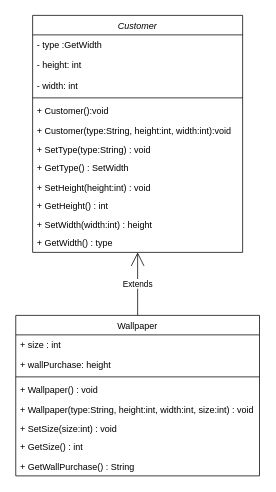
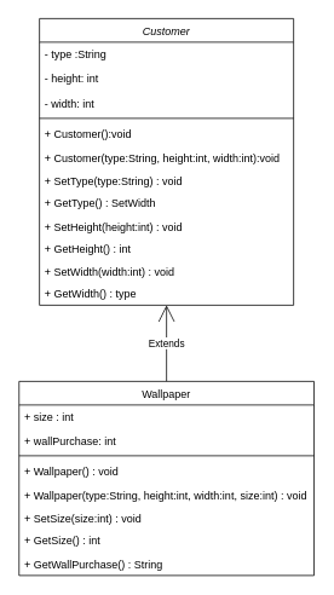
- <mxCell id="4" value="- type :GetWidth" style="text;align=left;verticalAlign=top;spacingLeft=4;spacingRight=4;overflow=hidden;rotatable=0;points=[[0,0.5],[1,0.5]];portConstraint=eastwest;" vertex="1" parent="3"><mxGeometry y="26" width="280" height="26" as="geometry" /></mxCell>
+ <mxCell id="4" value="- type :String" style="text;align=left;verticalAlign=top;spacingLeft=4;spacingRight=4;overflow=hidden;rotatable=0;points=[[0,0.5],[1,0.5]];portConstraint=eastwest;" vertex="1" parent="3"><mxGeometry y="26" width="280" height="26" as="geometry" /></mxCell>
- <mxCell id="14" value="+ SetWidth(width:int) : height" style="text;align=left;verticalAlign=top;spacingLeft=4;spacingRight=4;overflow=hidden;rotatable=0;points=[[0,0.5],[1,0.5]];portConstraint=eastwest;" vertex="1" parent="3"><mxGeometry y="266" width="280" height="24" as="geometry" /></mxCell>
+ <mxCell id="14" value="+ SetWidth(width:int) : void" style="text;align=left;verticalAlign=top;spacingLeft=4;spacingRight=4;overflow=hidden;rotatable=0;points=[[0,0.5],[1,0.5]];portConstraint=eastwest;" vertex="1" parent="3"><mxGeometry y="266" width="280" height="24" as="geometry" /></mxCell>
- <mxCell id="18" value="+ wallPurchase: height" style="text;align=left;verticalAlign=top;spacingLeft=4;spacingRight=4;overflow=hidden;rotatable=0;points=[[0,0.5],[1,0.5]];portConstraint=eastwest;" vertex="1" parent="16"><mxGeometry y="52" width="325" height="26" as="geometry" /></mxCell>
+ <mxCell id="18" value="+ wallPurchase: int" style="text;align=left;verticalAlign=top;spacingLeft=4;spacingRight=4;overflow=hidden;rotatable=0;points=[[0,0.5],[1,0.5]];portConstraint=eastwest;" vertex="1" parent="16"><mxGeometry y="52" width="325" height="26" as="geometry" /></mxCell>
